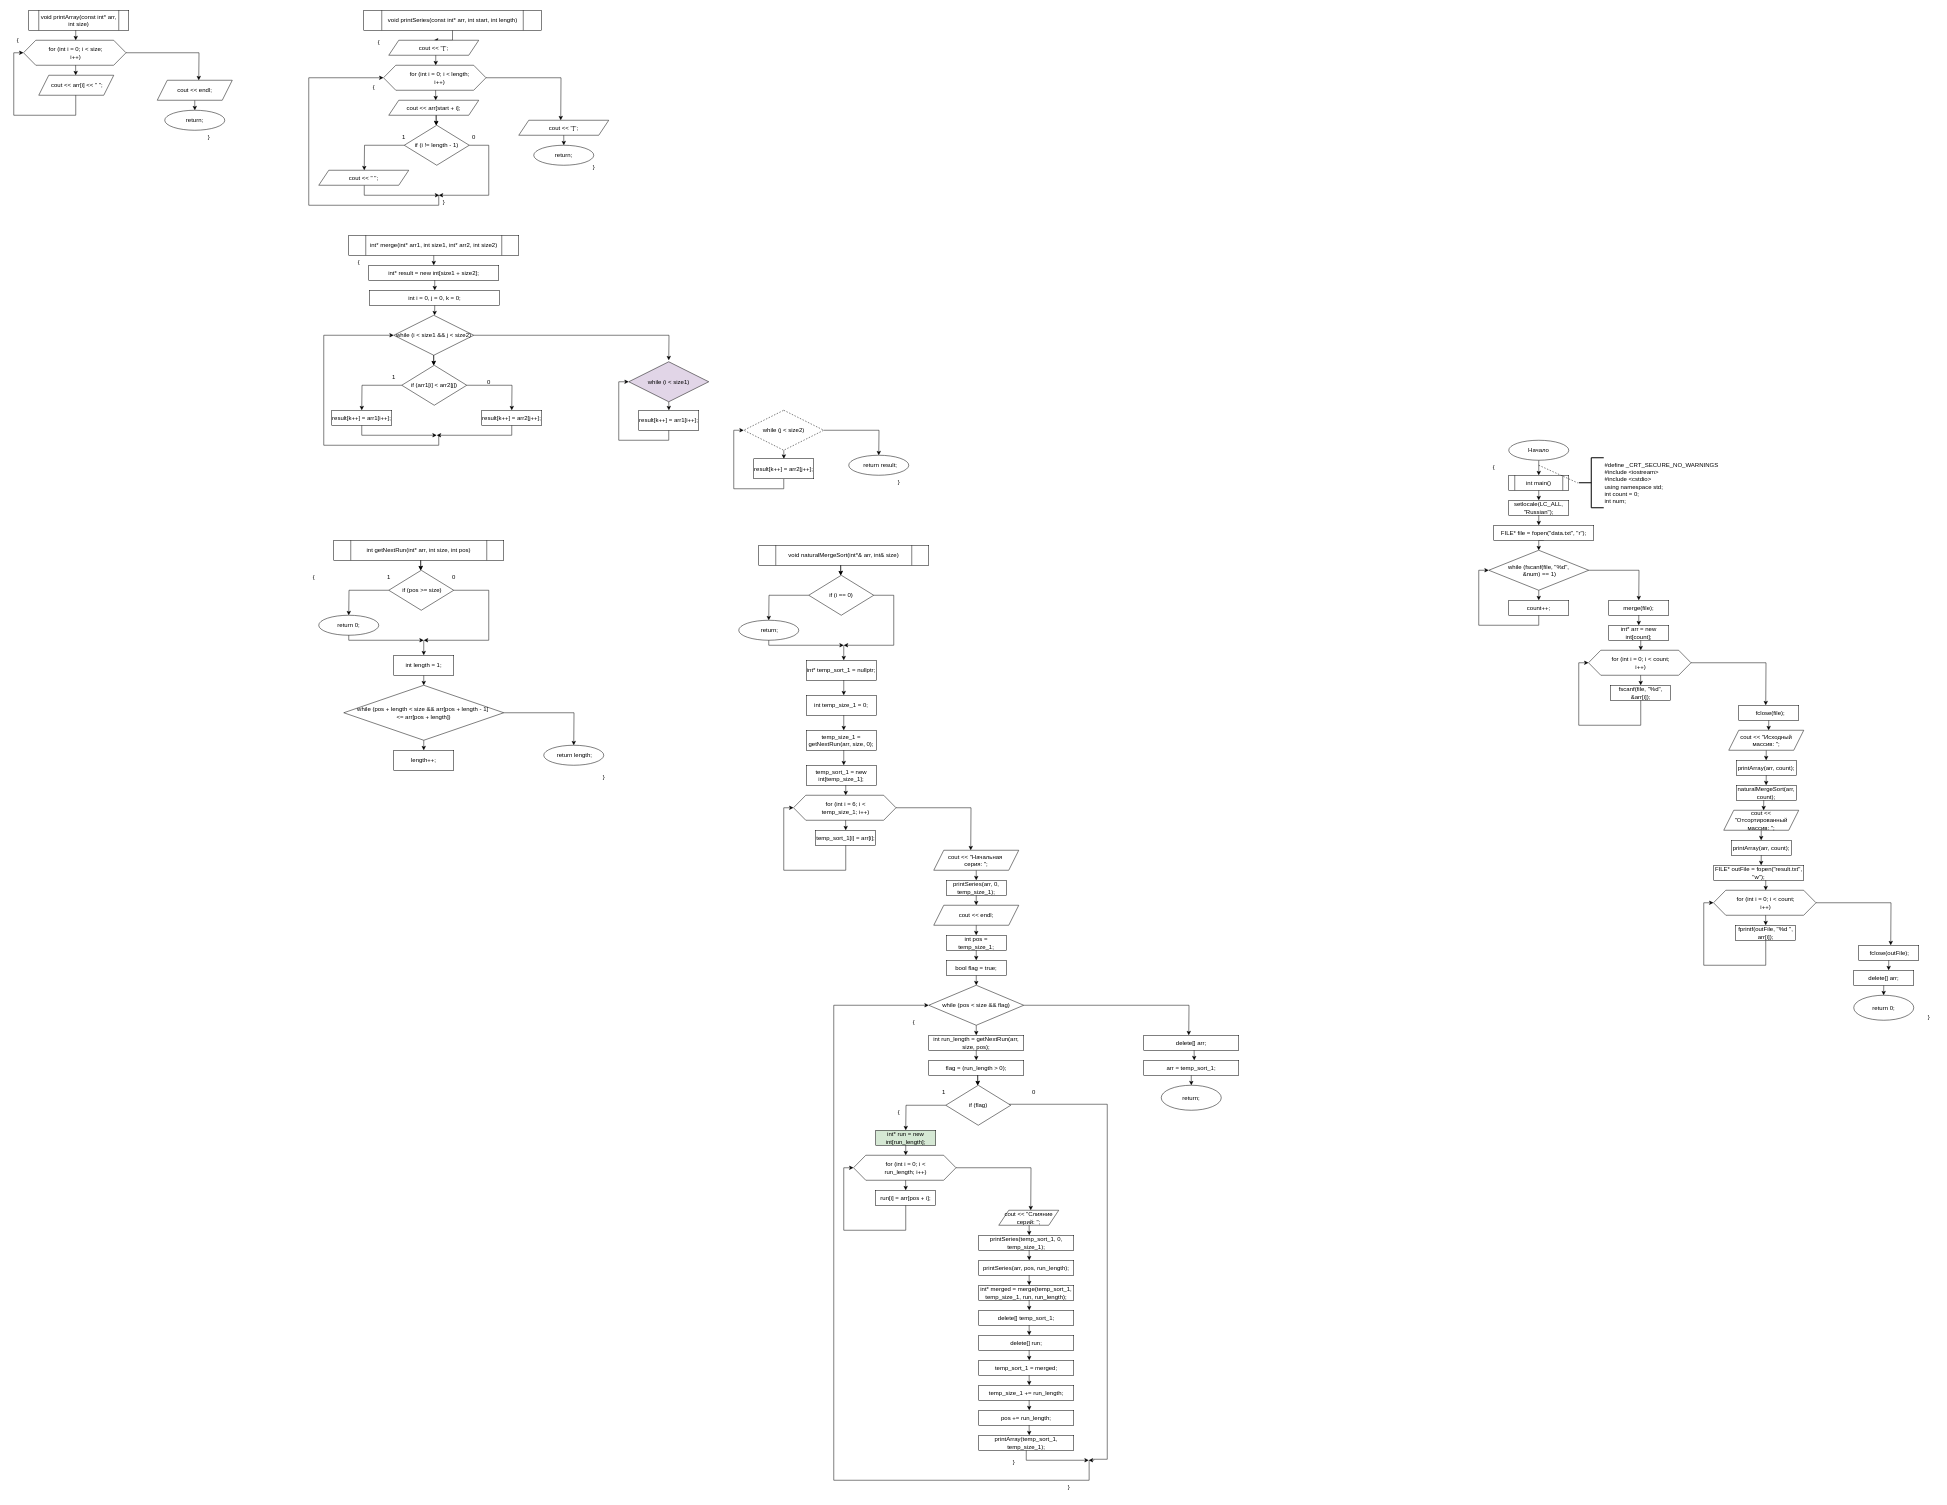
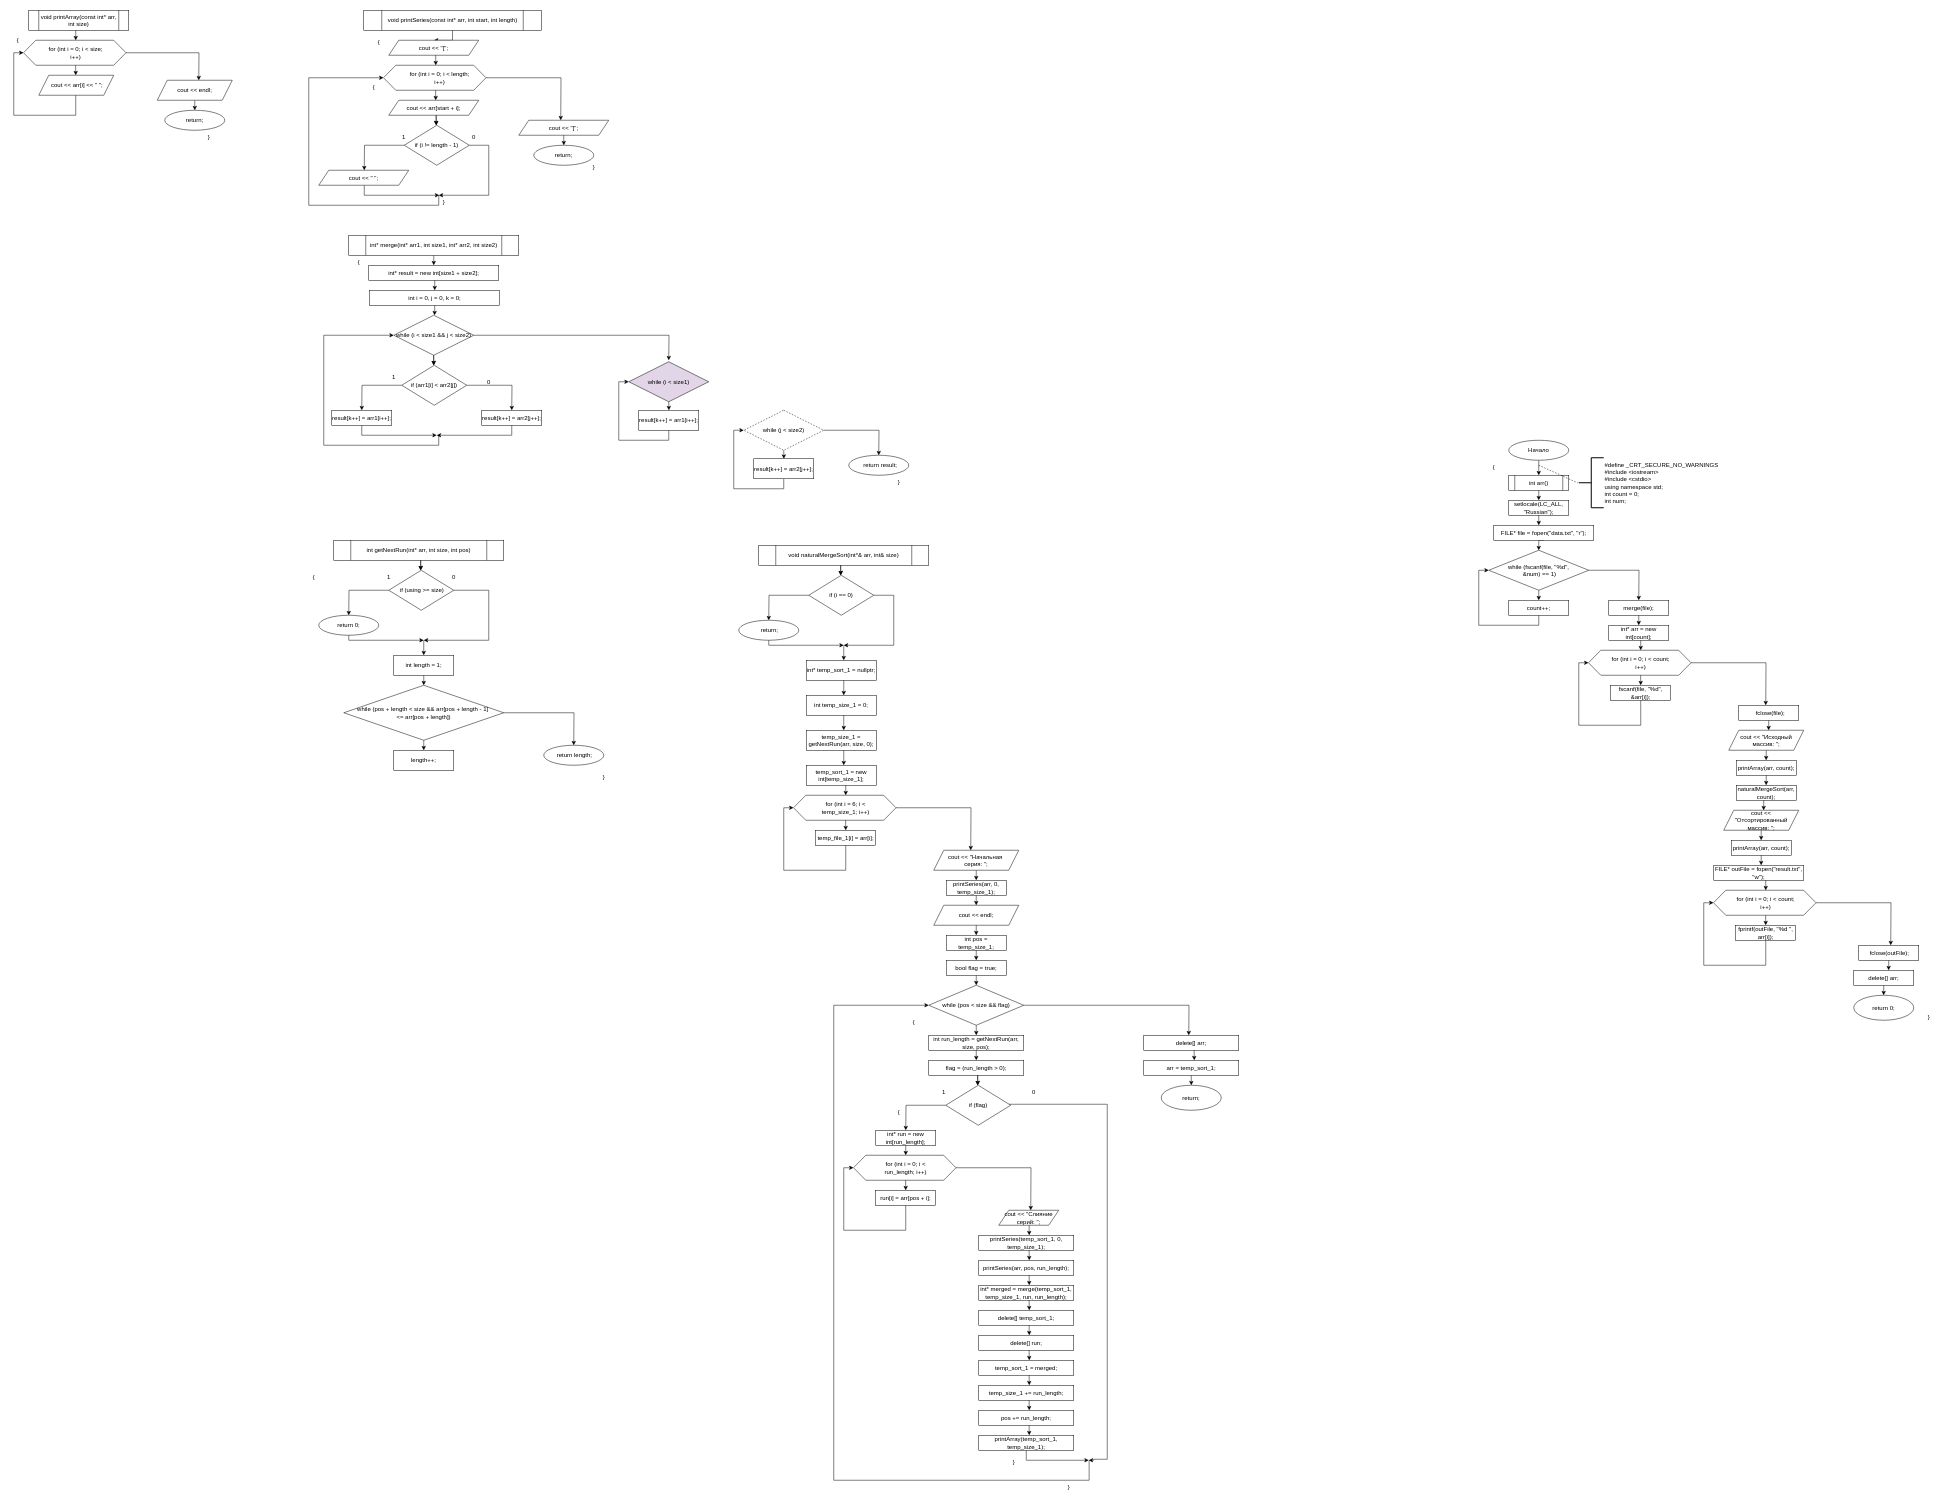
- <mxCell id="180" value="int main()" style="shape=process;whiteSpace=wrap;html=1;backgroundOutline=1;" vertex="1" parent="1"><mxGeometry x="3017" y="950" width="120" height="30" as="geometry" /></mxCell>
+ <mxCell id="180" value="int arr()" style="shape=process;whiteSpace=wrap;html=1;backgroundOutline=1;" vertex="1" parent="1"><mxGeometry x="3017" y="950" width="120" height="30" as="geometry" /></mxCell>
- <mxCell id="78" value="&amp;nbsp;if (pos &amp;gt;= size)" style="rhombus;whiteSpace=wrap;html=1;" vertex="1" parent="1"><mxGeometry x="777" y="1140" width="130" height="80" as="geometry" /></mxCell>
+ <mxCell id="78" value="&amp;nbsp;if (using &amp;gt;= size)" style="rhombus;whiteSpace=wrap;html=1;" vertex="1" parent="1"><mxGeometry x="777" y="1140" width="130" height="80" as="geometry" /></mxCell>
- <mxCell id="115" value="temp_sort_1[i] = arr[i];" style="rounded=0;whiteSpace=wrap;html=1;" vertex="1" parent="1"><mxGeometry x="1630.971" y="1660" width="120" height="30" as="geometry" /></mxCell>
+ <mxCell id="115" value="temp_file_1[i] = arr[i];" style="rounded=0;whiteSpace=wrap;html=1;" vertex="1" parent="1"><mxGeometry x="1630.971" y="1660" width="120" height="30" as="geometry" /></mxCell>
- <mxCell id="137" value="int* run = new int[run_length];" style="rounded=0;whiteSpace=wrap;html=1;fillColor=#d5e8d4;" vertex="1" parent="1"><mxGeometry x="1751" y="2260" width="120" height="30" as="geometry" /></mxCell>
+ <mxCell id="137" value="int* run = new int[run_length];" style="rounded=0;whiteSpace=wrap;html=1;" vertex="1" parent="1"><mxGeometry x="1751" y="2260" width="120" height="30" as="geometry" /></mxCell>
